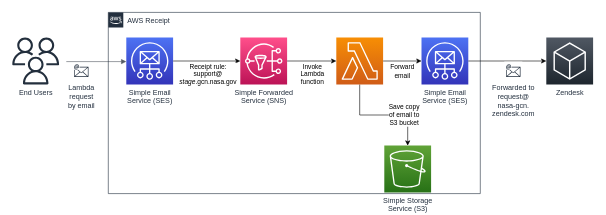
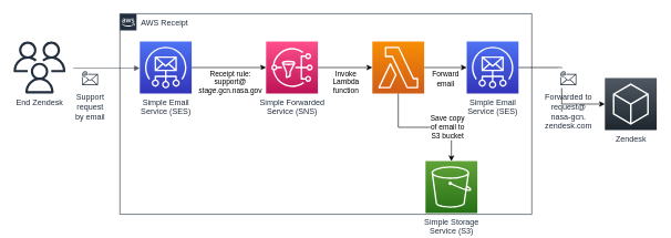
- <mxCell id="18" value="Zendesk" style="sketch=0;points=[[0,0,0],[0.25,0,0],[0.5,0,0],[0.75,0,0],[1,0,0],[0,1,0],[0.25,1,0],[0.5,1,0],[0.75,1,0],[1,1,0],[0,0.25,0],[0,0.5,0],[0,0.75,0],[1,0.25,0],[1,0.5,0],[1,0.75,0]];gradientDirection=north;outlineConnect=0;fontColor=#232F3E;gradientColor=#505863;fillColor=#1E262E;strokeColor=#ffffff;dashed=0;verticalLabelPosition=bottom;verticalAlign=top;align=center;html=1;fontSize=12;fontStyle=0;aspect=fixed;shape=mxgraph.aws4.resourceIcon;resIcon=mxgraph.aws4.general;" vertex="1" parent="1"><mxGeometry x="910" y="62" width="78" height="78" as="geometry" /></mxCell>
+ <mxCell id="18" value="Zendesk" style="sketch=0;points=[[0,0,0],[0.25,0,0],[0.5,0,0],[0.75,0,0],[1,0,0],[0,1,0],[0.25,1,0],[0.5,1,0],[0.75,1,0],[1,1,0],[0,0.25,0],[0,0.5,0],[0,0.75,0],[1,0.25,0],[1,0.5,0],[1,0.75,0]];gradientDirection=north;outlineConnect=0;fontColor=#232F3E;gradientColor=#505863;fillColor=#1E262E;strokeColor=#ffffff;dashed=0;verticalLabelPosition=bottom;verticalAlign=top;align=center;html=1;fontSize=12;fontStyle=0;aspect=fixed;shape=mxgraph.aws4.resourceIcon;resIcon=mxgraph.aws4.general;" vertex="1" parent="1"><mxGeometry x="910" y="117" width="78" height="78" as="geometry" /></mxCell>
- <mxCell id="21" value="End Users" style="sketch=0;outlineConnect=0;fontColor=#232F3E;gradientColor=none;fillColor=#232F3D;strokeColor=none;dashed=0;verticalLabelPosition=bottom;verticalAlign=top;align=center;html=1;fontSize=12;fontStyle=0;aspect=fixed;pointerEvents=1;shape=mxgraph.aws4.users;" vertex="1" parent="1"><mxGeometry x="20" y="62" width="78" height="78" as="geometry" /></mxCell>
+ <mxCell id="21" value="End Zendesk" style="sketch=0;outlineConnect=0;fontColor=#232F3E;gradientColor=none;fillColor=#232F3D;strokeColor=none;dashed=0;verticalLabelPosition=bottom;verticalAlign=top;align=center;html=1;fontSize=12;fontStyle=0;aspect=fixed;pointerEvents=1;shape=mxgraph.aws4.users;" vertex="1" parent="1"><mxGeometry x="20" y="62" width="78" height="78" as="geometry" /></mxCell>
- <mxCell id="8" value="Lambda&lt;br&gt;request&lt;br&gt;by email" style="sketch=0;outlineConnect=0;fontColor=#232F3E;gradientColor=none;strokeColor=#232F3E;fillColor=#ffffff;dashed=0;verticalLabelPosition=bottom;verticalAlign=top;align=center;html=1;fontSize=12;fontStyle=0;aspect=fixed;shape=mxgraph.aws4.resourceIcon;resIcon=mxgraph.aws4.email;" vertex="1" parent="1"><mxGeometry x="120" y="102" width="30" height="30" as="geometry" /></mxCell>
+ <mxCell id="8" value="Support&lt;br&gt;request&lt;br&gt;by email" style="sketch=0;outlineConnect=0;fontColor=#232F3E;gradientColor=none;strokeColor=#232F3E;fillColor=#ffffff;dashed=0;verticalLabelPosition=bottom;verticalAlign=top;align=center;html=1;fontSize=12;fontStyle=0;aspect=fixed;shape=mxgraph.aws4.resourceIcon;resIcon=mxgraph.aws4.email;" vertex="1" parent="1"><mxGeometry x="120" y="102" width="30" height="30" as="geometry" /></mxCell>
